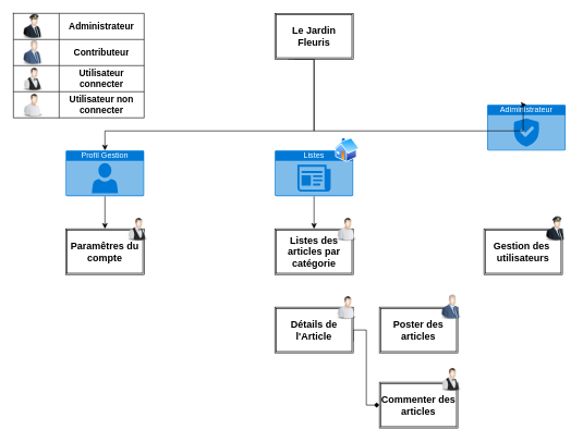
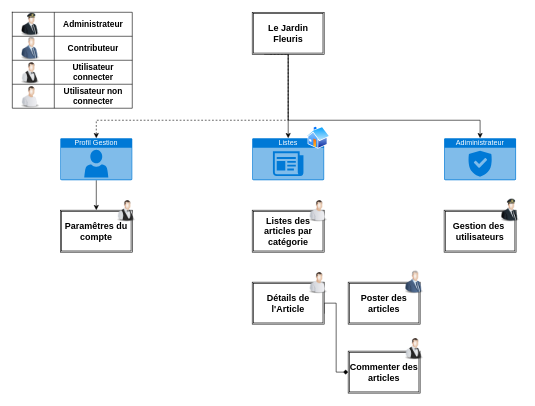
- <mxCell id="7" value="Adiministrateur" style="html=1;whiteSpace=wrap;strokeColor=none;fillColor=#0079D6;labelPosition=center;verticalLabelPosition=middle;verticalAlign=top;align=center;fontSize=12;outlineConnect=0;spacingTop=-6;fontColor=#FFFFFF;sketch=0;shape=mxgraph.sitemap.security;" parent="1" vertex="1"><mxGeometry x="745" y="160" width="120" height="70" as="geometry" /></mxCell>
+ <mxCell id="7" value="Adiministrateur" style="html=1;whiteSpace=wrap;strokeColor=none;fillColor=#0079D6;labelPosition=center;verticalLabelPosition=middle;verticalAlign=top;align=center;fontSize=12;outlineConnect=0;spacingTop=-6;fontColor=#FFFFFF;sketch=0;shape=mxgraph.sitemap.security;" parent="1" vertex="1"><mxGeometry x="740" y="230" width="120" height="70" as="geometry" /></mxCell>
- <mxCell id="39" style="edgeStyle=orthogonalEdgeStyle;rounded=0;orthogonalLoop=1;jettySize=auto;html=1;exitX=0.25;exitY=1;exitDx=0;exitDy=0;" edge="1" parent="1" source="40" target="6"><mxGeometry relative="1" as="geometry"><Array as="points"><mxPoint x="480" y="90" /><mxPoint x="480" y="200" /><mxPoint x="160" y="200" /></Array></mxGeometry></mxCell>
+ <mxCell id="39" style="edgeStyle=orthogonalEdgeStyle;rounded=0;orthogonalLoop=1;jettySize=auto;html=1;exitX=0.25;exitY=1;exitDx=0;exitDy=0;dashed=1;" edge="1" parent="1" source="40" target="6"><mxGeometry relative="1" as="geometry"><Array as="points"><mxPoint x="480" y="90" /><mxPoint x="480" y="200" /><mxPoint x="160" y="200" /></Array></mxGeometry></mxCell>
+ <mxCell id="42" style="edgeStyle=orthogonalEdgeStyle;rounded=0;orthogonalLoop=1;jettySize=auto;html=1;entryX=0.5;entryY=0;entryDx=0;entryDy=0;entryPerimeter=0;" edge="1" parent="1" source="40" target="3"><mxGeometry relative="1" as="geometry" /></mxCell>
- <mxCell id="2" style="edgeStyle=orthogonalEdgeStyle;rounded=0;orthogonalLoop=1;jettySize=auto;html=1;entryX=0.5;entryY=0;entryDx=0;entryDy=0;" parent="1" source="3" target="8" edge="1"><mxGeometry relative="1" as="geometry" /></mxCell>
